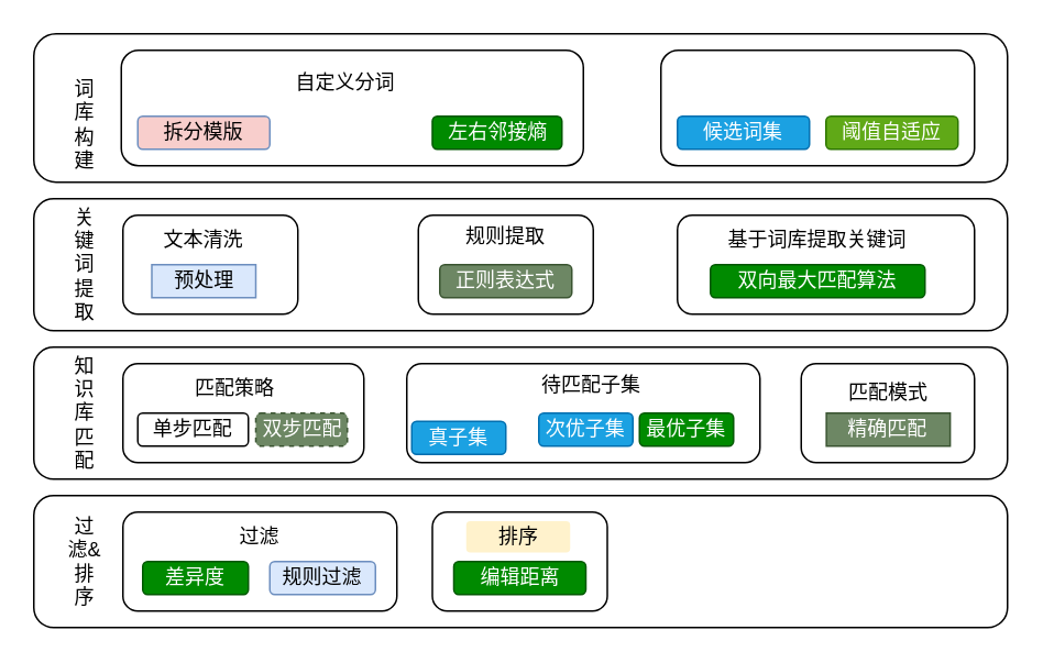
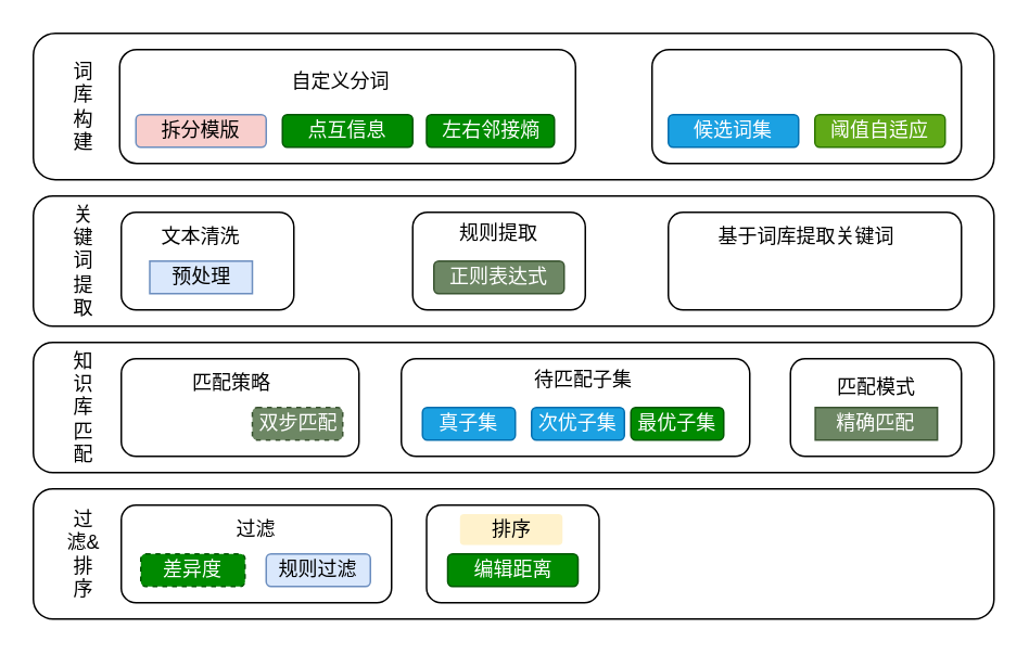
- <mxCell id="3" value="词库构建" style="rounded=1;whiteSpace=wrap;html=1;strokeColor=#FFFFFF;" vertex="1" parent="1"><mxGeometry x="40" y="45" width="22.22" height="60" as="geometry" /></mxCell>
+ <mxCell id="3" value="词库构建" style="rounded=1;whiteSpace=wrap;html=1;strokeColor=#FFFFFF;" vertex="1" parent="1"><mxGeometry x="40" y="35" width="22.22" height="60" as="geometry" /></mxCell>
+ <mxCell id="7" value="点互信息" style="rounded=1;whiteSpace=wrap;html=1;fillColor=#008a00;strokeColor=#005700;fontColor=#ffffff;" vertex="1" parent="1"><mxGeometry x="173" y="70" width="80" height="20" as="geometry" /></mxCell>
- <mxCell id="22" value="双向最大匹配算法" style="rounded=1;whiteSpace=wrap;html=1;fillColor=#008a00;strokeColor=#005700;fontColor=#ffffff;" vertex="1" parent="1"><mxGeometry x="430" y="160" width="130" height="20" as="geometry" /></mxCell>
- <mxCell id="27" value="单步匹配" style="rounded=1;whiteSpace=wrap;html=1;" vertex="1" parent="1"><mxGeometry x="83" y="250" width="67" height="20" as="geometry" /></mxCell>
- <mxCell id="32" value="真子集" style="rounded=1;whiteSpace=wrap;html=1;fillColor=#1ba1e2;strokeColor=#006EAF;fontColor=#ffffff;" vertex="1" parent="1"><mxGeometry x="249" y="255" width="57" height="20" as="geometry" /></mxCell>
+ <mxCell id="32" value="真子集" style="rounded=1;whiteSpace=wrap;html=1;fillColor=#1ba1e2;strokeColor=#006EAF;fontColor=#ffffff;" vertex="1" parent="1"><mxGeometry x="259" y="250" width="57" height="20" as="geometry" /></mxCell>
- <mxCell id="41" value="差异度" style="rounded=1;whiteSpace=wrap;html=1;fillColor=#008a00;strokeColor=#005700;fontColor=#ffffff;" vertex="1" parent="1"><mxGeometry x="86" y="340" width="64" height="20" as="geometry" /></mxCell>
+ <mxCell id="41" value="差异度" style="rounded=1;whiteSpace=wrap;html=1;fillColor=#008a00;strokeColor=#005700;fontColor=#ffffff;dashed=1;" vertex="1" parent="1"><mxGeometry x="86" y="340" width="64" height="20" as="geometry" /></mxCell>
